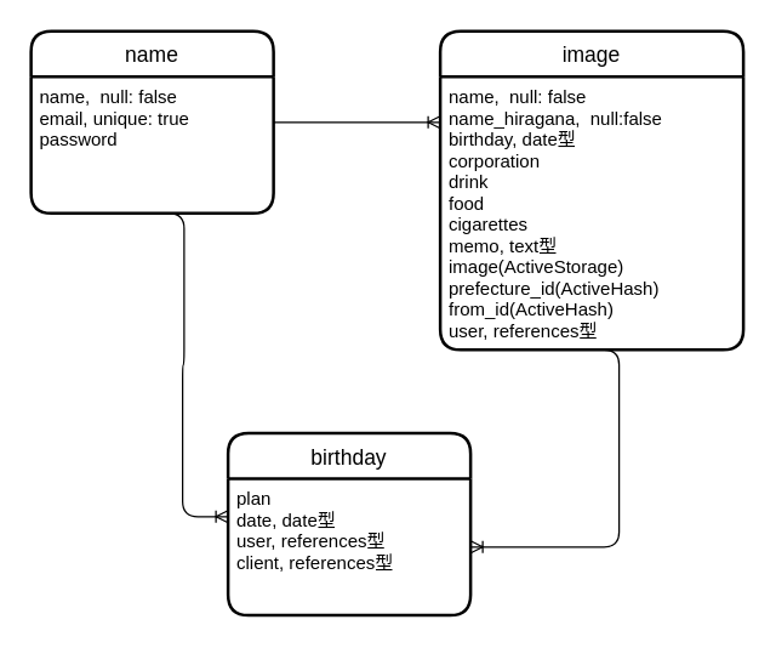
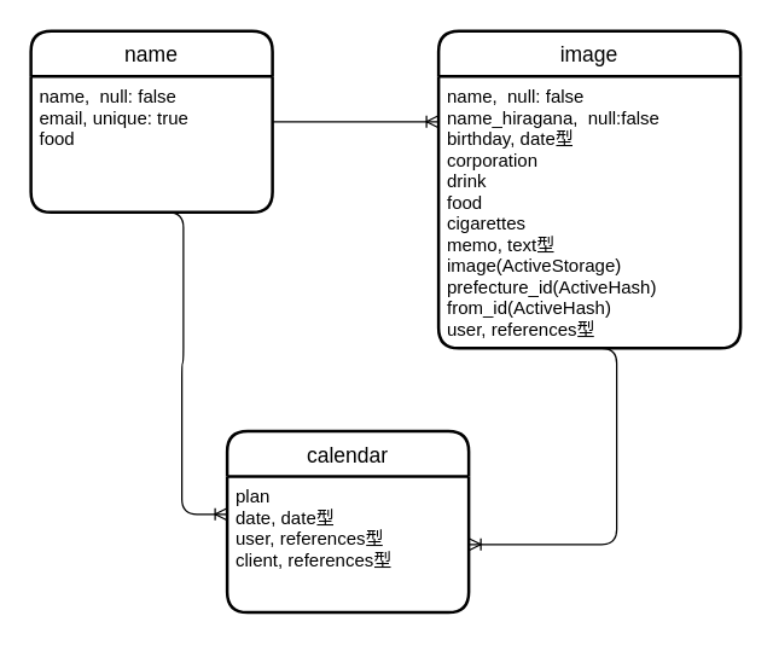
- <mxCell id="3" value="name,  null: false&#10;email, unique: true&#10;password" style="align=left;strokeColor=none;fillColor=none;spacingLeft=4;fontSize=12;verticalAlign=top;resizable=0;rotatable=0;part=1;" parent="2" vertex="1"><mxGeometry y="30" width="160" height="90" as="geometry" /></mxCell>
+ <mxCell id="3" value="name,  null: false&#10;email, unique: true&#10;food" style="align=left;strokeColor=none;fillColor=none;spacingLeft=4;fontSize=12;verticalAlign=top;resizable=0;rotatable=0;part=1;" parent="2" vertex="1"><mxGeometry y="30" width="160" height="90" as="geometry" /></mxCell>
- <mxCell id="7" value="birthday" style="swimlane;childLayout=stackLayout;horizontal=1;startSize=30;horizontalStack=0;rounded=1;fontSize=14;fontStyle=0;strokeWidth=2;resizeParent=0;resizeLast=1;shadow=0;dashed=0;align=center;" vertex="1" parent="1"><mxGeometry x="150" y="285" width="160" height="120" as="geometry" /></mxCell>
+ <mxCell id="7" value="calendar" style="swimlane;childLayout=stackLayout;horizontal=1;startSize=30;horizontalStack=0;rounded=1;fontSize=14;fontStyle=0;strokeWidth=2;resizeParent=0;resizeLast=1;shadow=0;dashed=0;align=center;" vertex="1" parent="1"><mxGeometry x="150" y="285" width="160" height="120" as="geometry" /></mxCell>
